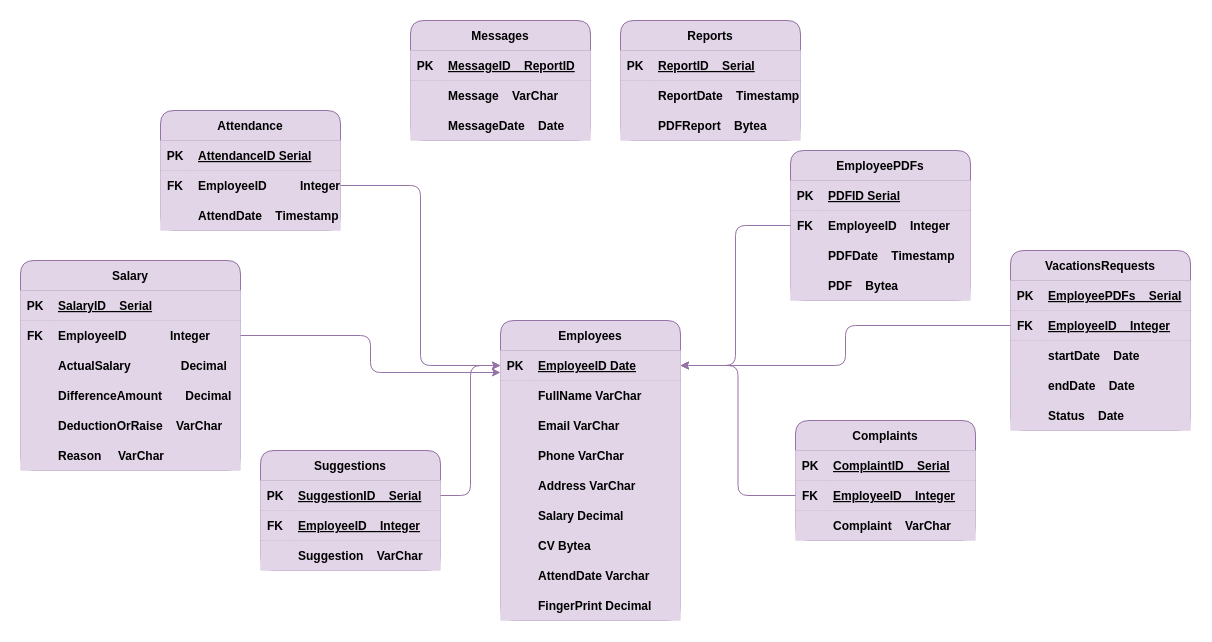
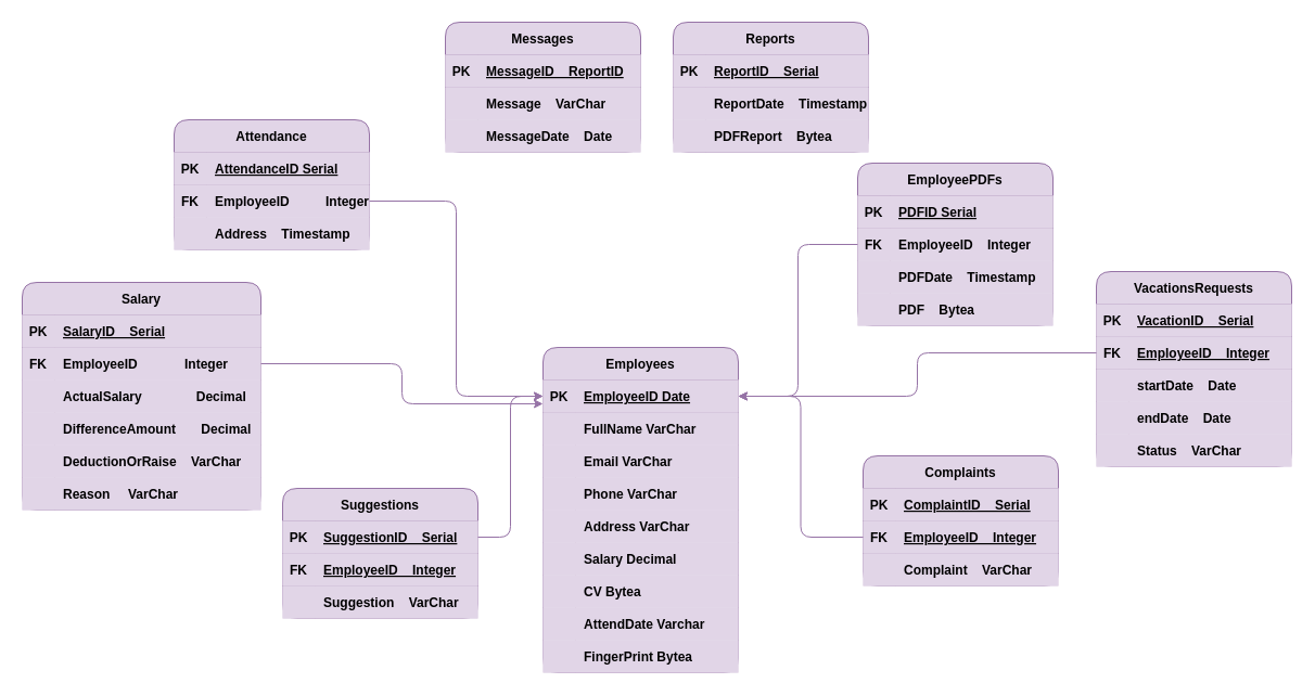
- <mxCell id="39" value="AttendDate    Timestamp " style="shape=partialRectangle;connectable=0;fillColor=#e1d5e7;top=0;left=0;bottom=0;right=0;align=left;spacingLeft=6;overflow=hidden;shadow=0;fontStyle=1;textShadow=0;labelBorderColor=none;labelBackgroundColor=none;rounded=1;strokeColor=#9673a6;" parent="37" vertex="1"><mxGeometry x="30" width="150" height="30" as="geometry"><mxRectangle width="150" height="30" as="alternateBounds" /></mxGeometry></mxCell>
+ <mxCell id="39" value="Address    Timestamp " style="shape=partialRectangle;connectable=0;fillColor=#e1d5e7;top=0;left=0;bottom=0;right=0;align=left;spacingLeft=6;overflow=hidden;shadow=0;fontStyle=1;textShadow=0;labelBorderColor=none;labelBackgroundColor=none;rounded=1;strokeColor=#9673a6;" parent="37" vertex="1"><mxGeometry x="30" width="150" height="30" as="geometry"><mxRectangle width="150" height="30" as="alternateBounds" /></mxGeometry></mxCell>
- <mxCell id="88" value="EmployeePDFs    Serial" style="shape=partialRectangle;connectable=0;fillColor=#e1d5e7;top=0;left=0;bottom=0;right=0;align=left;spacingLeft=6;fontStyle=5;overflow=hidden;shadow=0;textShadow=0;labelBorderColor=none;labelBackgroundColor=none;rounded=1;strokeColor=#9673a6;" vertex="1" parent="86"><mxGeometry x="30" width="150" height="30" as="geometry"><mxRectangle width="150" height="30" as="alternateBounds" /></mxGeometry></mxCell>
+ <mxCell id="88" value="VacationID    Serial" style="shape=partialRectangle;connectable=0;fillColor=#e1d5e7;top=0;left=0;bottom=0;right=0;align=left;spacingLeft=6;fontStyle=5;overflow=hidden;shadow=0;textShadow=0;labelBorderColor=none;labelBackgroundColor=none;rounded=1;strokeColor=#9673a6;" vertex="1" parent="86"><mxGeometry x="30" width="150" height="30" as="geometry"><mxRectangle width="150" height="30" as="alternateBounds" /></mxGeometry></mxCell>
- <mxCell id="100" value="Status    Date" style="shape=partialRectangle;connectable=0;fillColor=#e1d5e7;top=0;left=0;bottom=0;right=0;align=left;spacingLeft=6;overflow=hidden;shadow=0;fontStyle=1;textShadow=0;labelBorderColor=none;labelBackgroundColor=none;rounded=1;strokeColor=#9673a6;" vertex="1" parent="98"><mxGeometry x="30" width="150" height="30" as="geometry"><mxRectangle width="150" height="30" as="alternateBounds" /></mxGeometry></mxCell>
+ <mxCell id="100" value="Status    VarChar" style="shape=partialRectangle;connectable=0;fillColor=#e1d5e7;top=0;left=0;bottom=0;right=0;align=left;spacingLeft=6;overflow=hidden;shadow=0;fontStyle=1;textShadow=0;labelBorderColor=none;labelBackgroundColor=none;rounded=1;strokeColor=#9673a6;" vertex="1" parent="98"><mxGeometry x="30" width="150" height="30" as="geometry"><mxRectangle width="150" height="30" as="alternateBounds" /></mxGeometry></mxCell>
- <mxCell id="29" value="FingerPrint Decimal" style="shape=partialRectangle;connectable=0;fillColor=#e1d5e7;top=0;left=0;bottom=0;right=0;align=left;spacingLeft=6;overflow=hidden;shadow=0;fontStyle=1;textShadow=0;labelBorderColor=none;labelBackgroundColor=none;rounded=1;strokeColor=#9673a6;" parent="27" vertex="1"><mxGeometry x="30" width="150" height="30" as="geometry"><mxRectangle width="150" height="30" as="alternateBounds" /></mxGeometry></mxCell>
+ <mxCell id="29" value="FingerPrint Bytea" style="shape=partialRectangle;connectable=0;fillColor=#e1d5e7;top=0;left=0;bottom=0;right=0;align=left;spacingLeft=6;overflow=hidden;shadow=0;fontStyle=1;textShadow=0;labelBorderColor=none;labelBackgroundColor=none;rounded=1;strokeColor=#9673a6;" parent="27" vertex="1"><mxGeometry x="30" width="150" height="30" as="geometry"><mxRectangle width="150" height="30" as="alternateBounds" /></mxGeometry></mxCell>
